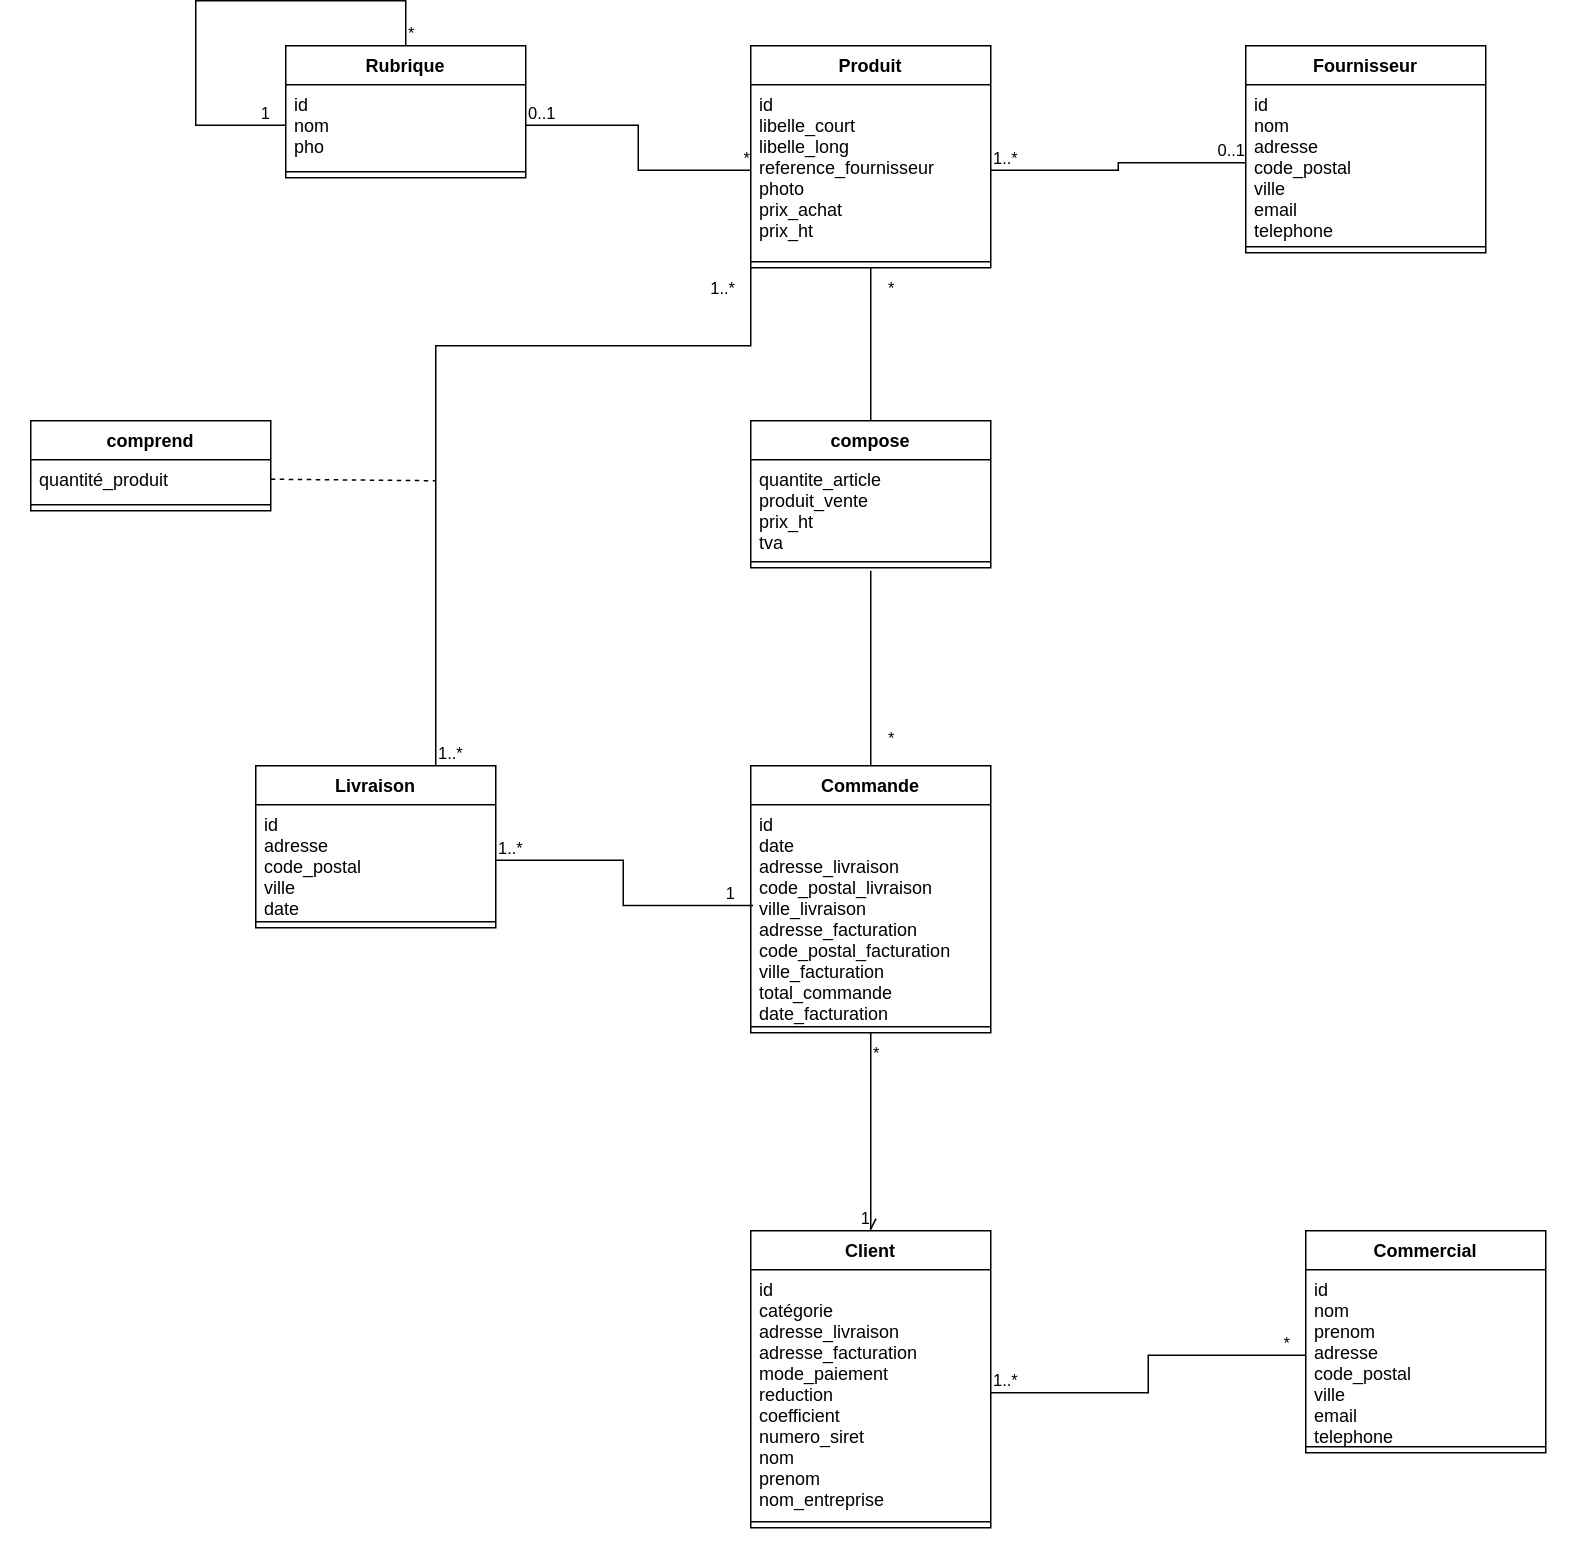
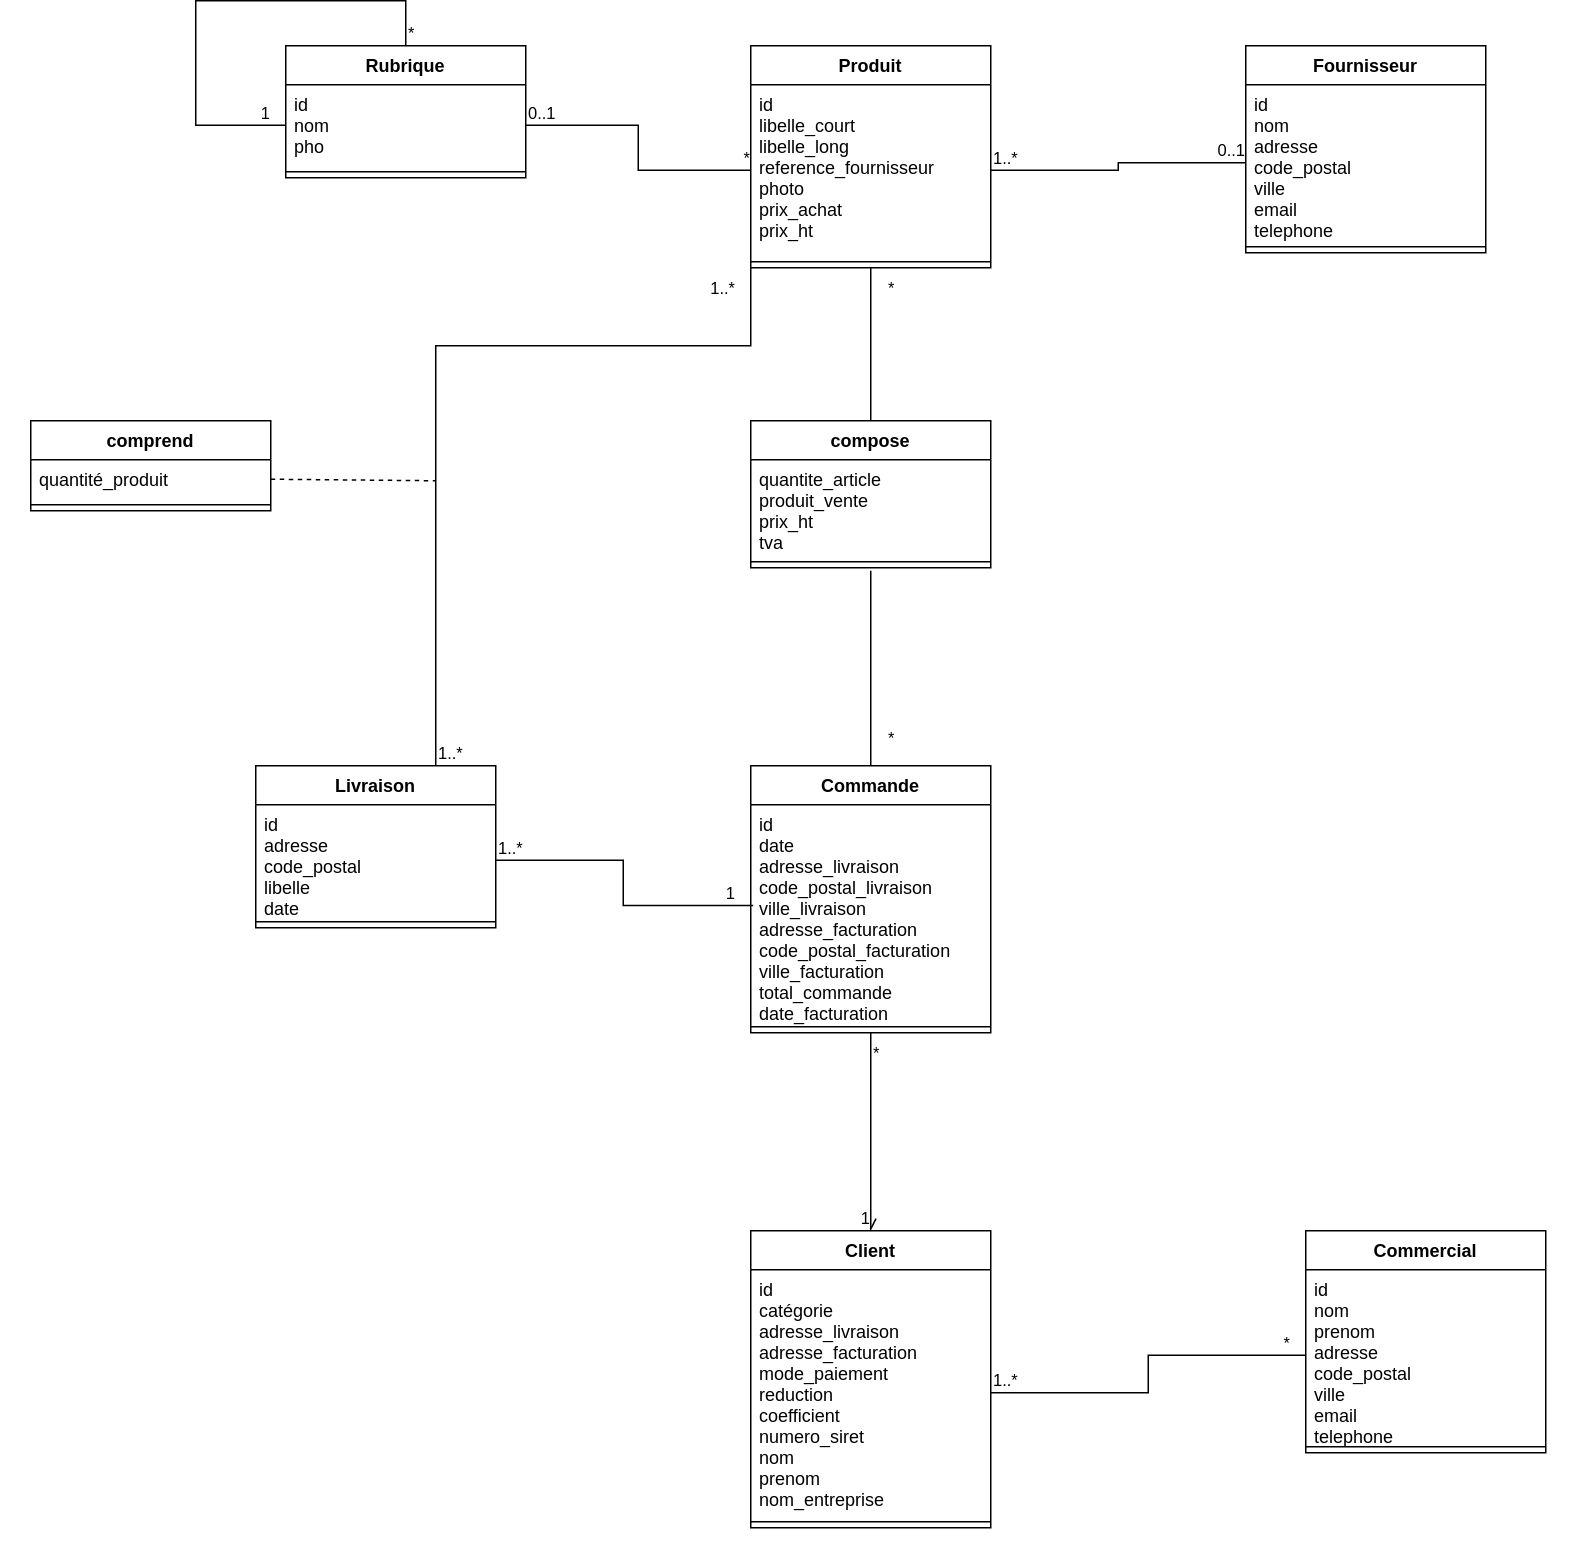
- <mxCell id="31" value="id&#10;adresse&#10;code_postal&#10;ville&#10;date" style="text;strokeColor=none;fillColor=none;align=left;verticalAlign=top;spacingLeft=4;spacingRight=4;overflow=hidden;rotatable=0;points=[[0,0.5],[1,0.5]];portConstraint=eastwest;" vertex="1" parent="30"><mxGeometry y="26" width="160" height="74" as="geometry" /></mxCell>
+ <mxCell id="31" value="id&#10;adresse&#10;code_postal&#10;libelle&#10;date" style="text;strokeColor=none;fillColor=none;align=left;verticalAlign=top;spacingLeft=4;spacingRight=4;overflow=hidden;rotatable=0;points=[[0,0.5],[1,0.5]];portConstraint=eastwest;" vertex="1" parent="30"><mxGeometry y="26" width="160" height="74" as="geometry" /></mxCell>
